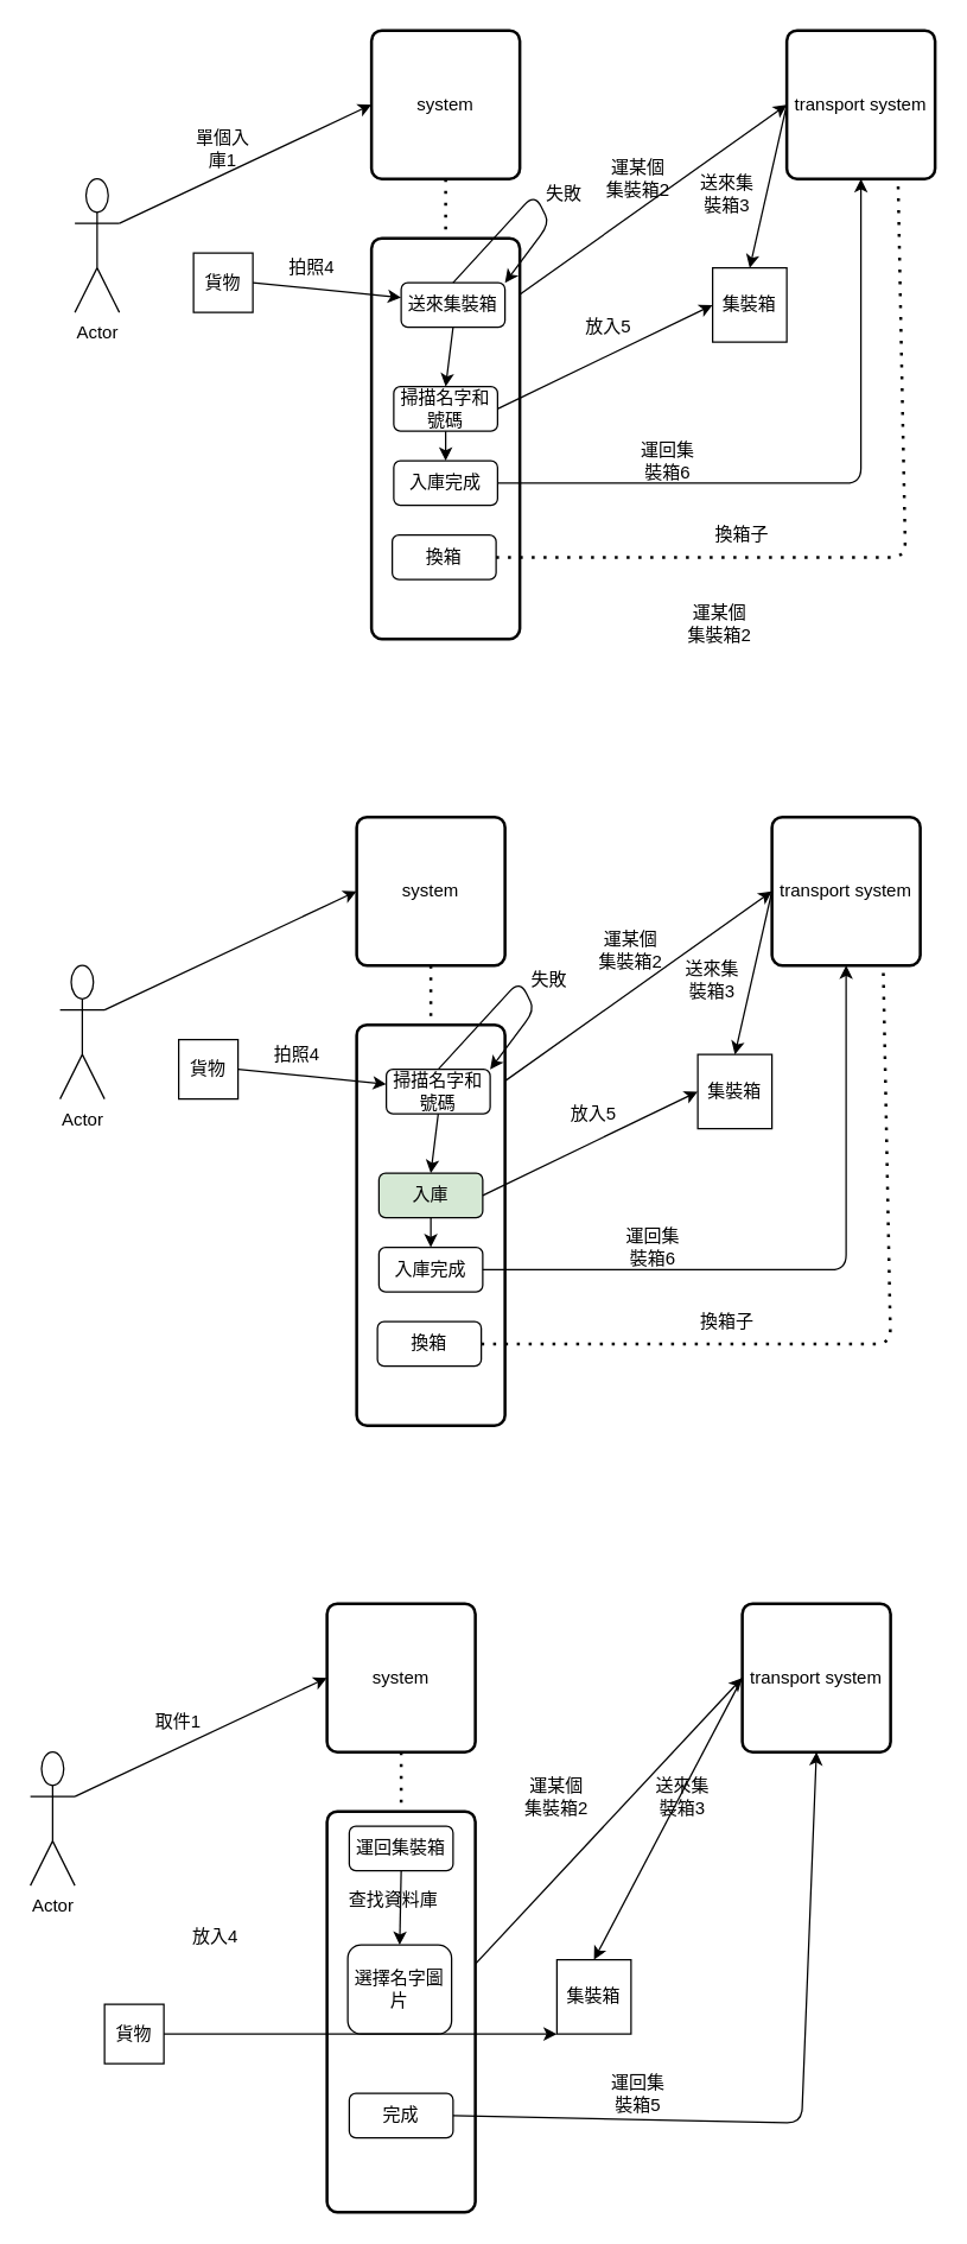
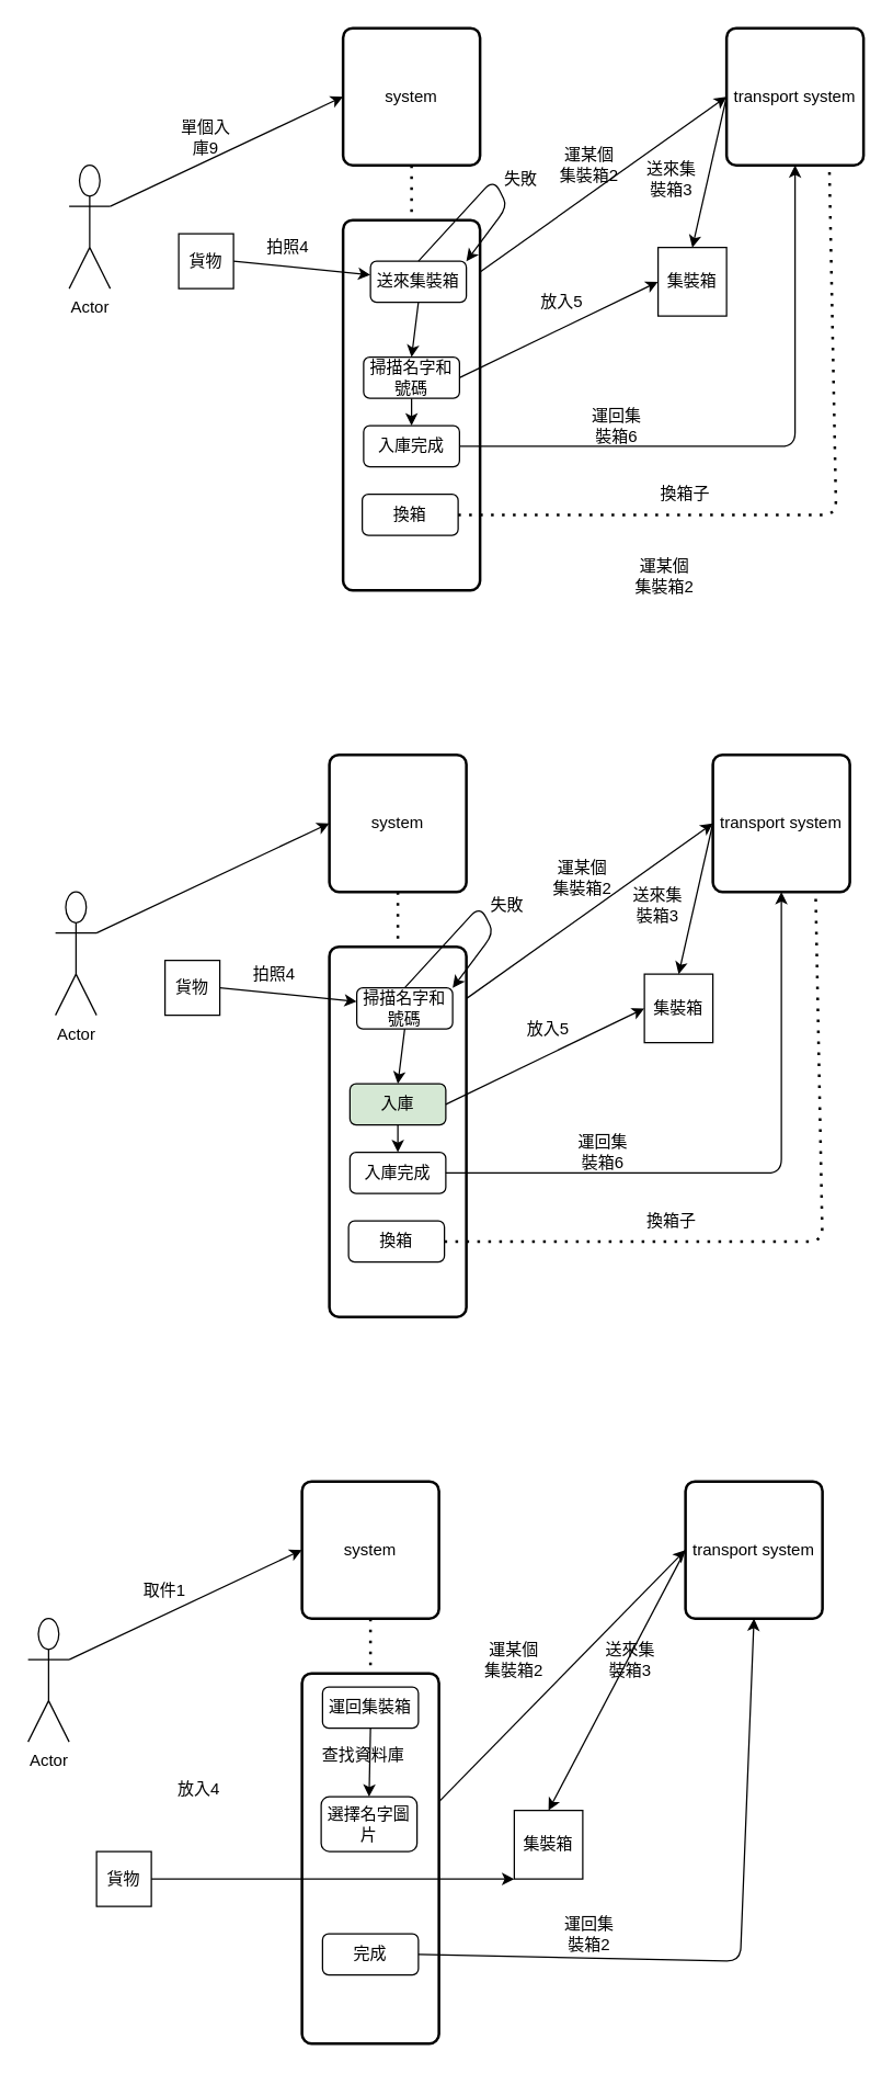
- <mxCell id="57" value="單個入庫1" style="text;html=1;strokeColor=none;fillColor=none;align=center;verticalAlign=middle;whiteSpace=wrap;rounded=0;" vertex="1" parent="1"><mxGeometry x="130" y="90" width="40" height="20" as="geometry" /></mxCell>
+ <mxCell id="57" value="單個入庫9" style="text;html=1;strokeColor=none;fillColor=none;align=center;verticalAlign=middle;whiteSpace=wrap;rounded=0;" vertex="1" parent="1"><mxGeometry x="130" y="90" width="40" height="20" as="geometry" /></mxCell>
- <mxCell id="40" value="選擇名字圖片" style="rounded=1;whiteSpace=wrap;html=1;" parent="1" vertex="1"><mxGeometry x="234" y="1310" width="70" height="60" as="geometry" /></mxCell>
+ <mxCell id="40" value="選擇名字圖片" style="rounded=1;whiteSpace=wrap;html=1;" parent="1" vertex="1"><mxGeometry x="234" y="1310" width="70" height="40" as="geometry" /></mxCell>
- <mxCell id="48" value="運回集裝箱5" style="text;html=1;strokeColor=none;fillColor=none;align=center;verticalAlign=middle;whiteSpace=wrap;rounded=0;" parent="1" vertex="1"><mxGeometry x="410" y="1400" width="40" height="20" as="geometry" /></mxCell>
+ <mxCell id="48" value="運回集裝箱2" style="text;html=1;strokeColor=none;fillColor=none;align=center;verticalAlign=middle;whiteSpace=wrap;rounded=0;" parent="1" vertex="1"><mxGeometry x="410" y="1400" width="40" height="20" as="geometry" /></mxCell>
